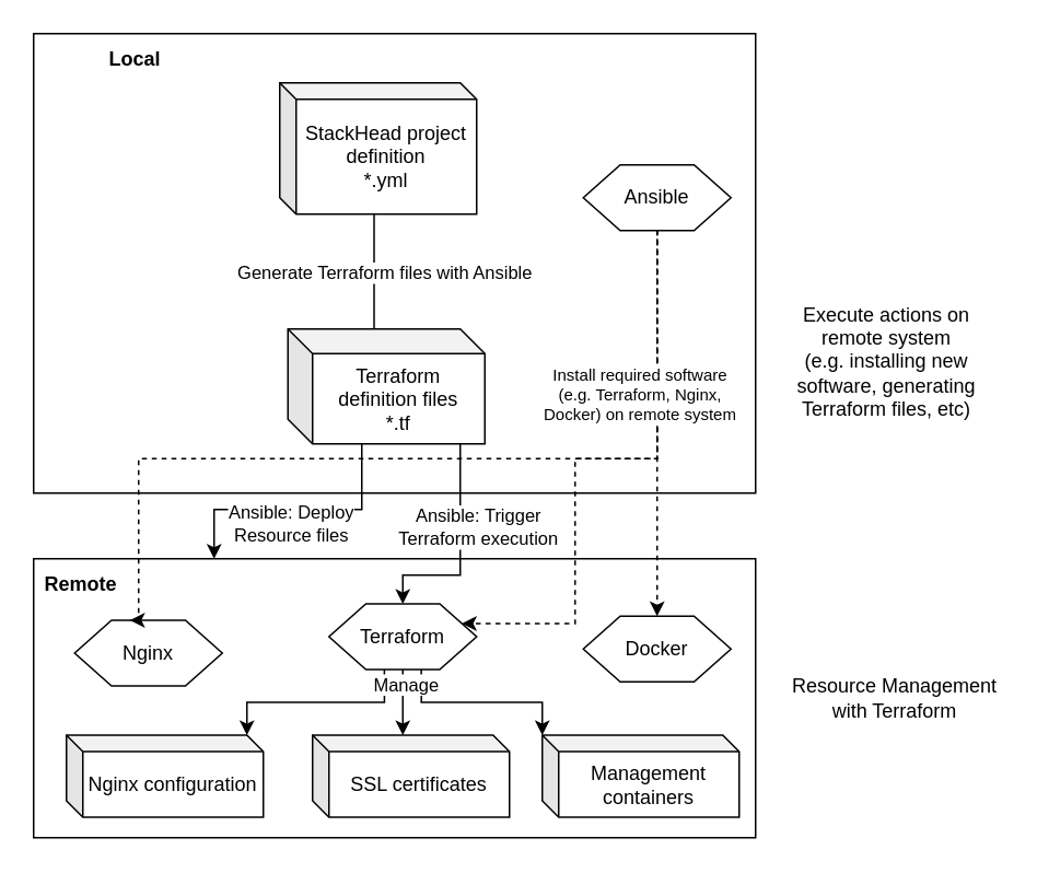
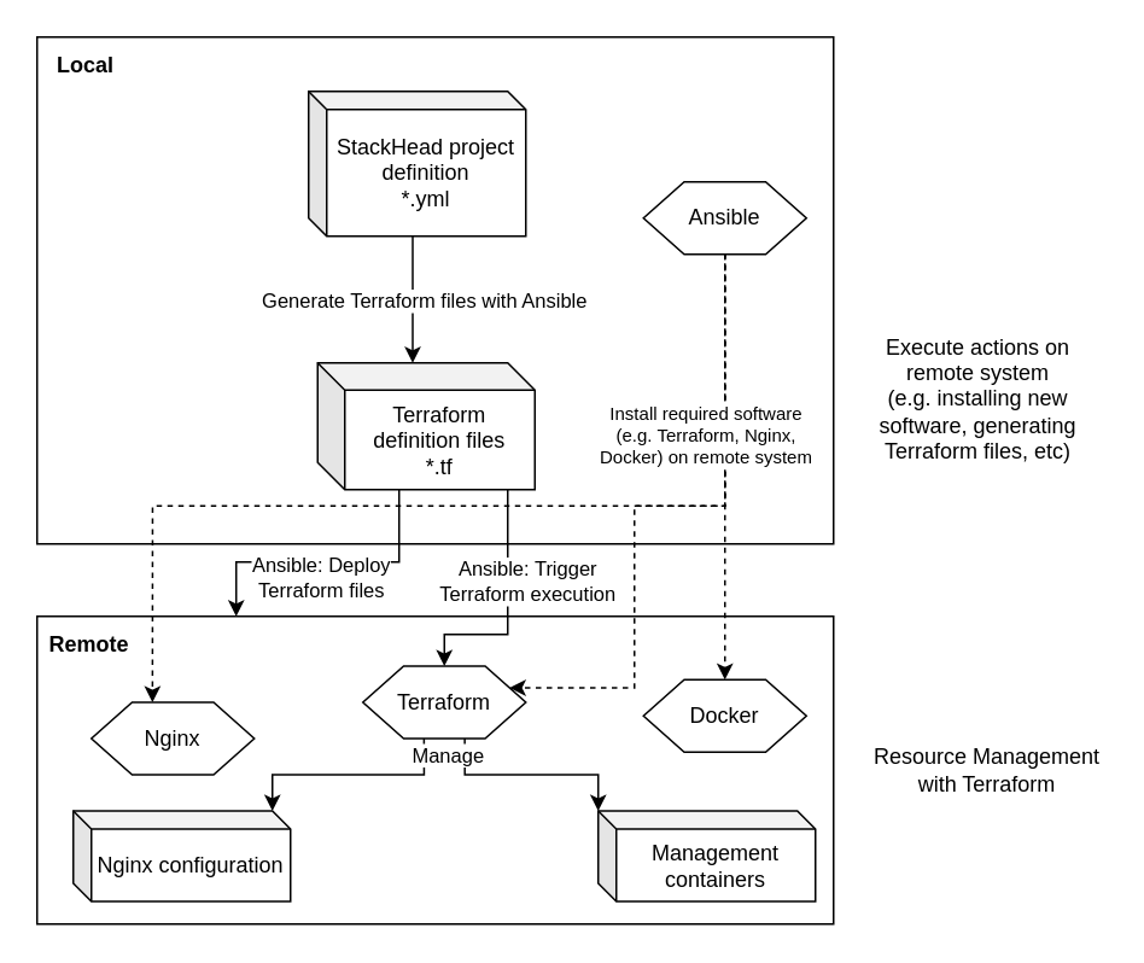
- <mxCell id="12" value="Local" style="text;html=1;strokeColor=none;fillColor=none;align=center;verticalAlign=middle;whiteSpace=wrap;rounded=0;fontStyle=1" parent="1" vertex="1"><mxGeometry x="62" y="26" width="40" height="20" as="geometry" /></mxCell>
+ <mxCell id="12" value="Local" style="text;html=1;strokeColor=none;fillColor=none;align=center;verticalAlign=middle;whiteSpace=wrap;rounded=0;fontStyle=1" parent="1" vertex="1"><mxGeometry x="27" y="26" width="40" height="20" as="geometry" /></mxCell>
- <mxCell id="9" style="edgeStyle=orthogonalEdgeStyle;rounded=0;orthogonalLoop=1;jettySize=auto;html=1;entryX=0;entryY=0;entryDx=52.5;entryDy=0;entryPerimeter=0;endArrow=none;" parent="1" source="11" target="8" edge="1"><mxGeometry relative="1" as="geometry"><Array as="points"><mxPoint x="228" y="165" /></Array></mxGeometry></mxCell>
+ <mxCell id="9" style="edgeStyle=orthogonalEdgeStyle;rounded=0;orthogonalLoop=1;jettySize=auto;html=1;entryX=0;entryY=0;entryDx=52.5;entryDy=0;entryPerimeter=0;" parent="1" source="11" target="8" edge="1"><mxGeometry relative="1" as="geometry"><Array as="points"><mxPoint x="228" y="165" /></Array></mxGeometry></mxCell>
- <mxCell id="13" value="Ansible: Deploy&lt;br&gt;Resource files" style="edgeLabel;html=1;align=center;verticalAlign=middle;resizable=0;points=[];" parent="1" vertex="1" connectable="0"><mxGeometry x="170" y="339" as="geometry"><mxPoint x="6" y="-21" as="offset" /></mxGeometry></mxCell>
+ <mxCell id="13" value="Ansible: Deploy&lt;br&gt;Terraform files" style="edgeLabel;html=1;align=center;verticalAlign=middle;resizable=0;points=[];" parent="1" vertex="1" connectable="0"><mxGeometry x="170" y="339" as="geometry"><mxPoint x="6" y="-21" as="offset" /></mxGeometry></mxCell>
- <mxCell id="18" value="Nginx" style="shape=hexagon;perimeter=hexagonPerimeter2;whiteSpace=wrap;html=1;" parent="1" vertex="1"><mxGeometry x="45" y="377.5" width="90" height="40" as="geometry" /></mxCell>
+ <mxCell id="18" value="Nginx" style="shape=hexagon;perimeter=hexagonPerimeter2;whiteSpace=wrap;html=1;" parent="1" vertex="1"><mxGeometry x="50" y="387.5" width="90" height="40" as="geometry" /></mxCell>
- <mxCell id="14" style="edgeStyle=orthogonalEdgeStyle;rounded=0;orthogonalLoop=1;jettySize=auto;html=1;exitX=0.5;exitY=1;exitDx=0;exitDy=0;entryX=0;entryY=0;entryDx=55;entryDy=0;entryPerimeter=0;" parent="1" source="17" target="20" edge="1"><mxGeometry relative="1" as="geometry" /></mxCell>
- <mxCell id="20" value="SSL certificates" style="shape=cube;whiteSpace=wrap;html=1;boundedLbl=1;backgroundOutline=1;darkOpacity=0.05;darkOpacity2=0.1;size=10;" parent="1" vertex="1"><mxGeometry x="190" y="447.5" width="120" height="50" as="geometry" /></mxCell>
